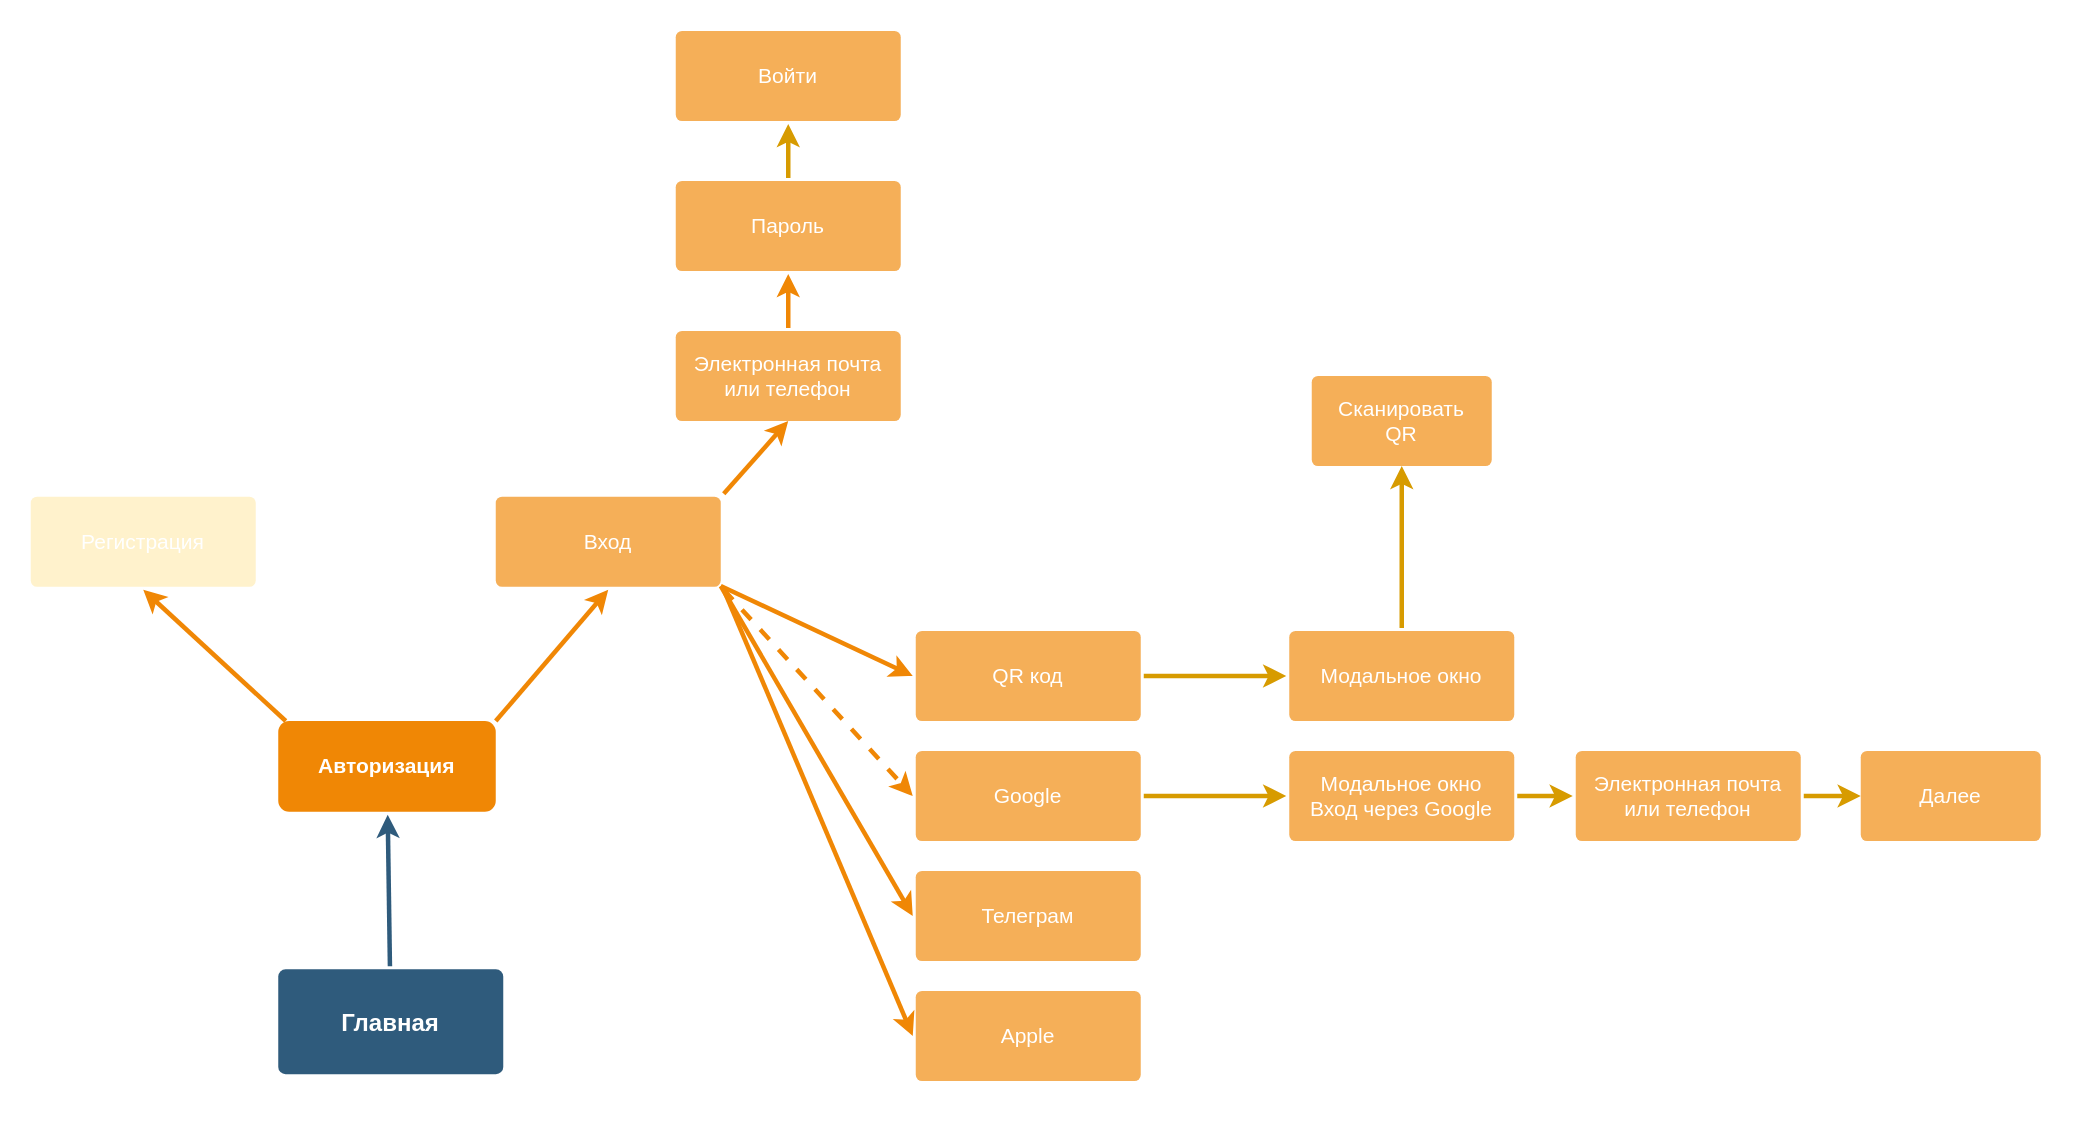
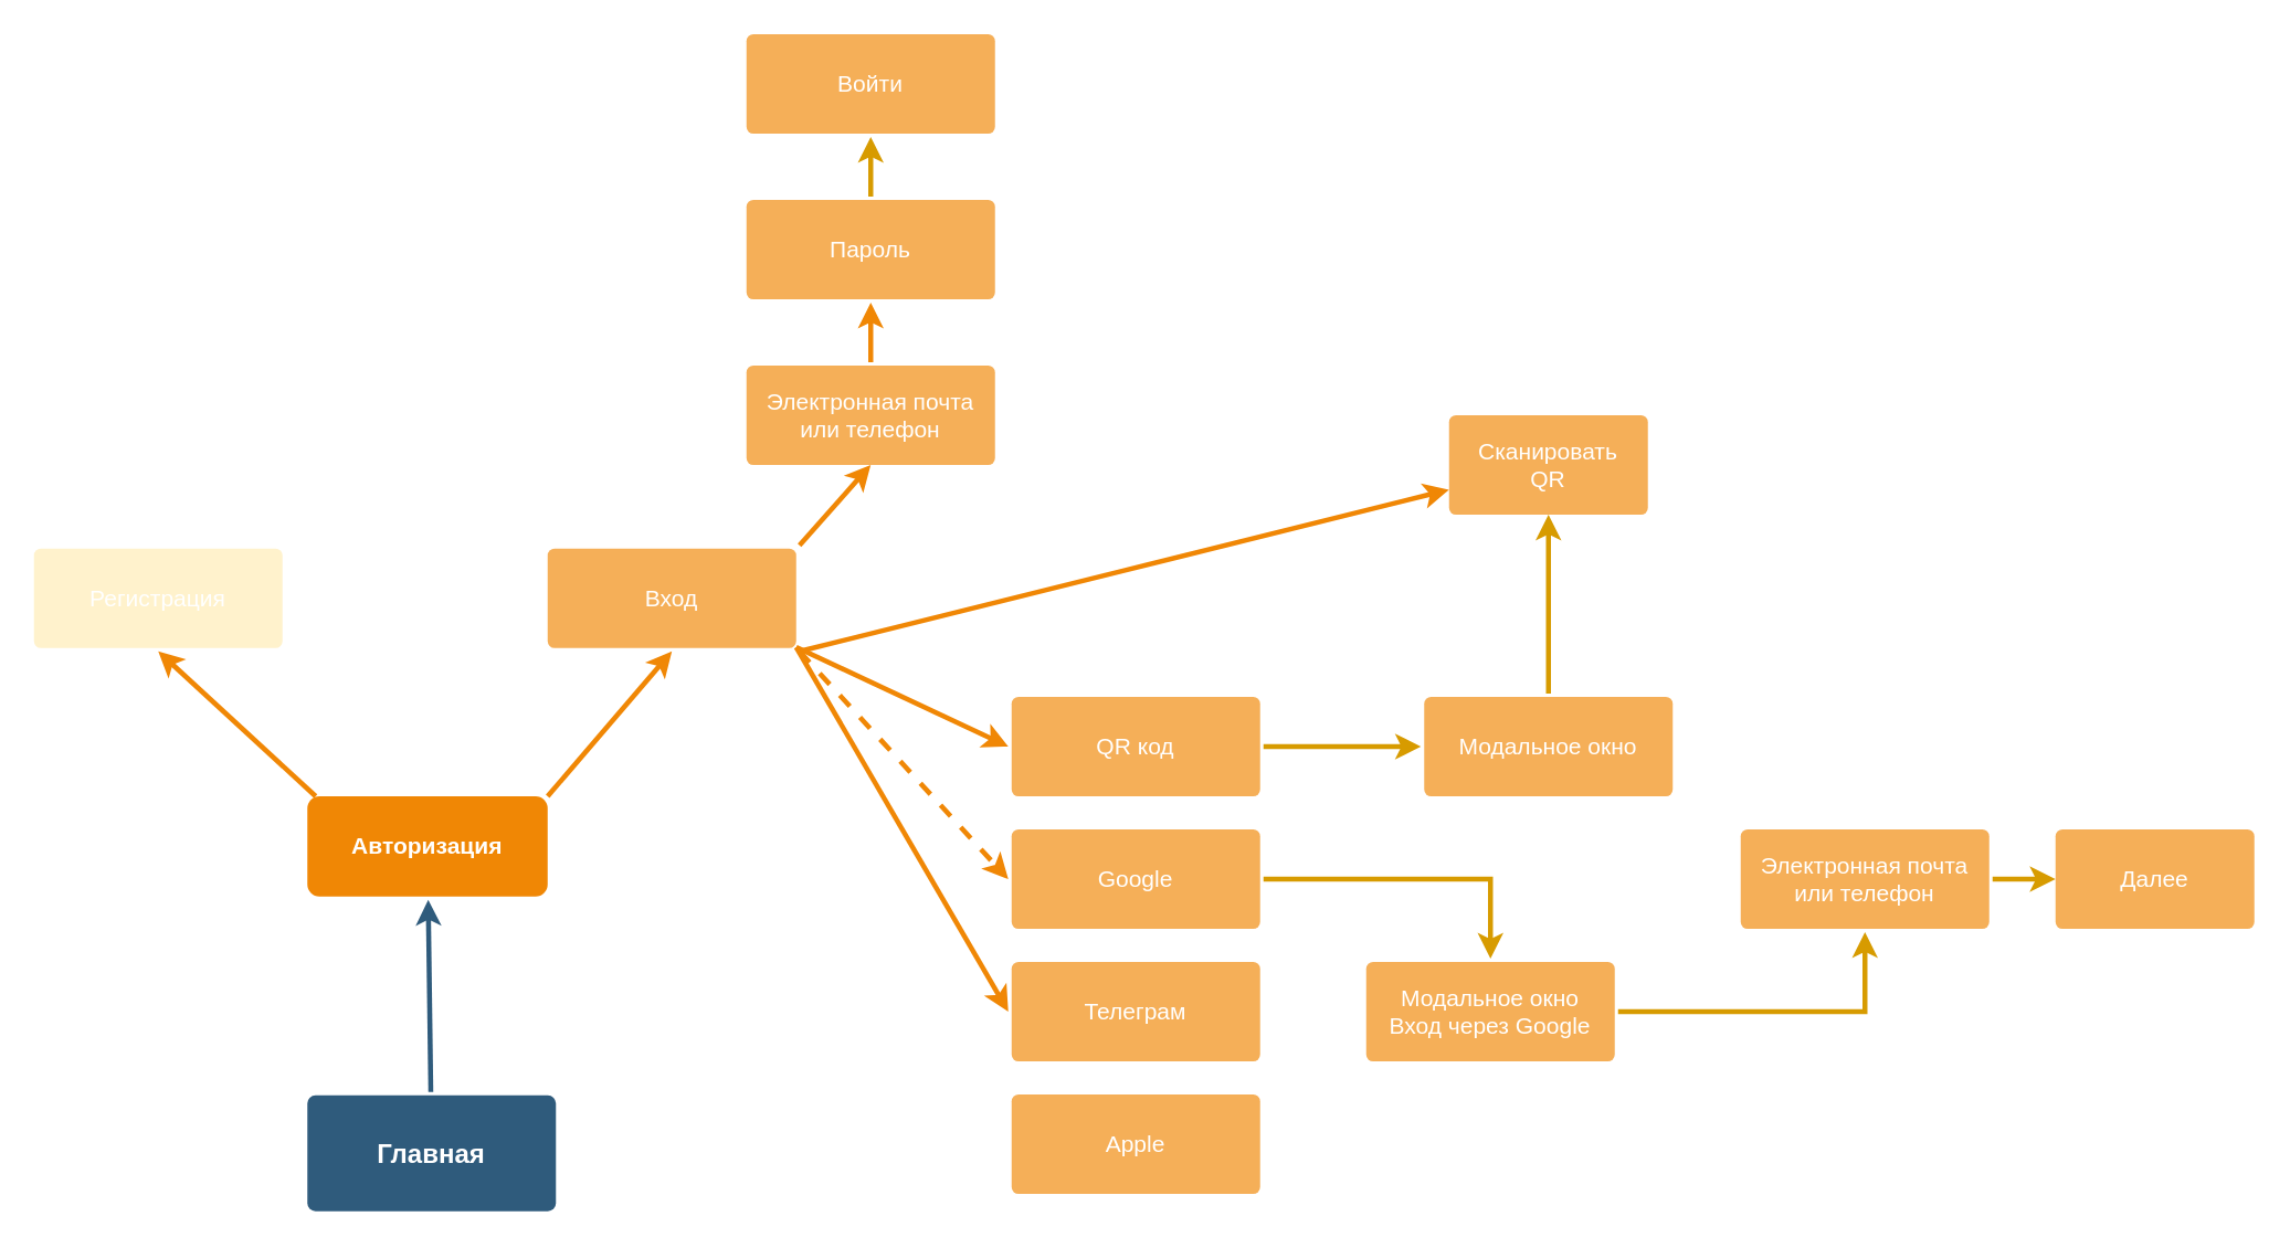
- <mxCell id="28" value="Модальное окно&lt;br&gt;Вход через Google" style="rounded=1;whiteSpace=wrap;html=1;shadow=0;labelBackgroundColor=none;strokeColor=none;strokeWidth=3;fillColor=#f5af58;fontFamily=Helvetica;fontSize=14;fontColor=#FFFFFF;align=center;spacing=5;arcSize=7;perimeterSpacing=2;gradientColor=none;" vertex="1" parent="1"><mxGeometry x="859" y="500" width="150" height="60" as="geometry" /></mxCell>
+ <mxCell id="28" value="Модальное окно&lt;br&gt;Вход через Google" style="rounded=1;whiteSpace=wrap;html=1;shadow=0;labelBackgroundColor=none;strokeColor=none;strokeWidth=3;fillColor=#f5af58;fontFamily=Helvetica;fontSize=14;fontColor=#FFFFFF;align=center;spacing=5;arcSize=7;perimeterSpacing=2;gradientColor=none;" vertex="1" parent="1"><mxGeometry x="824" y="580" width="150" height="60" as="geometry" /></mxCell>
- <mxCell id="21" value="" style="edgeStyle=none;rounded=0;jumpStyle=none;html=1;shadow=0;labelBackgroundColor=none;startArrow=none;startFill=0;endArrow=classic;endFill=1;jettySize=auto;orthogonalLoop=1;strokeColor=#F08705;strokeWidth=3;fontFamily=Helvetica;fontSize=14;fontColor=#FFFFFF;spacing=5;exitX=1;exitY=1;exitDx=0;exitDy=0;entryX=0;entryY=0.5;entryDx=0;entryDy=0;" parent="1" source="7" edge="1" target="19"><mxGeometry relative="1" as="geometry"><mxPoint x="535" y="677.5" as="sourcePoint" /><mxPoint x="530" y="570" as="targetPoint" /></mxGeometry></mxCell>
+ <mxCell id="21" value="" style="edgeStyle=none;rounded=0;jumpStyle=none;html=1;shadow=0;labelBackgroundColor=none;startArrow=none;startFill=0;endArrow=classic;endFill=1;jettySize=auto;orthogonalLoop=1;strokeColor=#F08705;strokeWidth=3;fontFamily=Helvetica;fontSize=14;fontColor=#FFFFFF;spacing=5;exitX=1;exitY=1;exitDx=0;exitDy=0;" parent="1" source="7" edge="1" target="32"><mxGeometry relative="1" as="geometry"><mxPoint x="535" y="677.5" as="sourcePoint" /><mxPoint x="530" y="570" as="targetPoint" /></mxGeometry></mxCell>
- <mxCell id="3" value="Главная" style="rounded=1;whiteSpace=wrap;html=1;shadow=0;labelBackgroundColor=none;strokeColor=none;strokeWidth=3;fillColor=#2F5B7C;fontFamily=Helvetica;fontSize=16;fontColor=#FFFFFF;align=center;fontStyle=1;spacing=5;arcSize=7;perimeterSpacing=2;" parent="1" vertex="1"><mxGeometry x="185" y="645.5" width="150" height="70" as="geometry" /></mxCell>
+ <mxCell id="3" value="Главная" style="rounded=1;whiteSpace=wrap;html=1;shadow=0;labelBackgroundColor=none;strokeColor=none;strokeWidth=3;fillColor=#2F5B7C;fontFamily=Helvetica;fontSize=16;fontColor=#FFFFFF;align=center;fontStyle=1;spacing=5;arcSize=7;perimeterSpacing=2;" parent="1" vertex="1"><mxGeometry x="185" y="660.5" width="150" height="70" as="geometry" /></mxCell>
